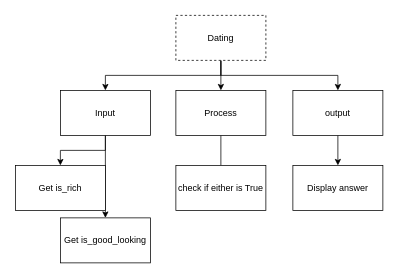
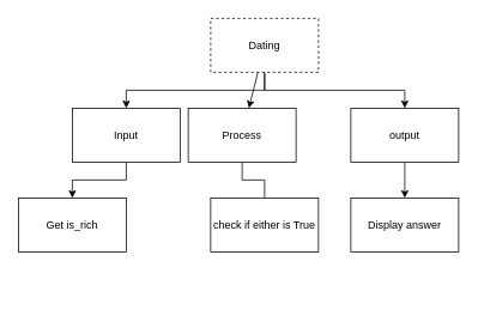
- <mxCell id="10" value="Process" style="rounded=0;whiteSpace=wrap;html=1;" parent="1" vertex="1"><mxGeometry x="234" y="120" width="120" height="60" as="geometry" /></mxCell>
+ <mxCell id="10" value="Process" style="rounded=0;whiteSpace=wrap;html=1;" parent="1" vertex="1"><mxGeometry x="209" y="120" width="120" height="60" as="geometry" /></mxCell>
- <mxCell id="7" style="edgeStyle=none;html=1;" edge="1" parent="1" source="8" target="16"><mxGeometry relative="1" as="geometry" /></mxCell>
- <mxCell id="16" value="Get is_good_looking" style="rounded=0;whiteSpace=wrap;html=1;" vertex="1" parent="1"><mxGeometry x="80" y="290" width="120" height="60" as="geometry" /></mxCell>
